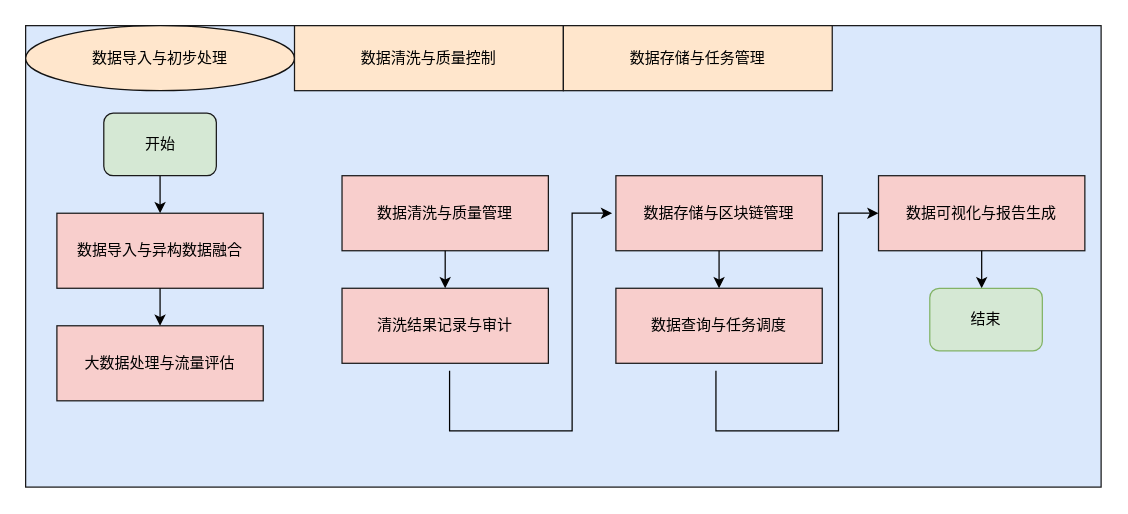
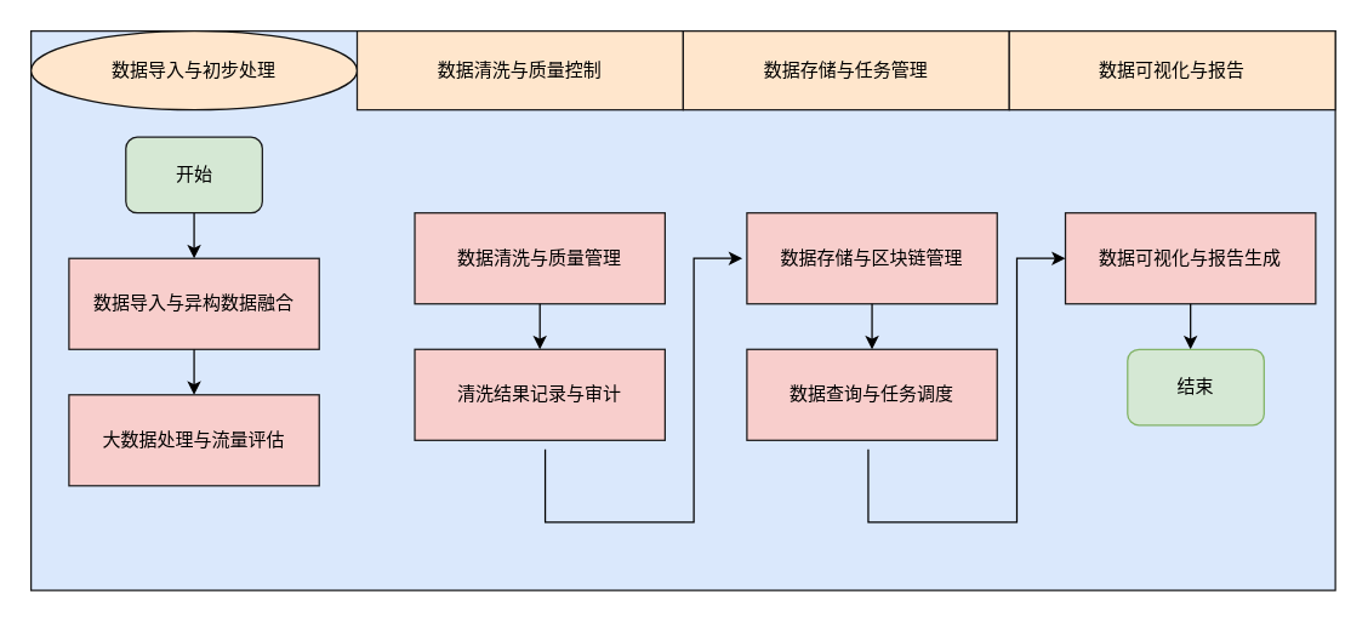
+ <mxCell id="11" value="数据可视化与报告" style="rounded=0;whiteSpace=wrap;html=1;strokeColor=#19191A;fillColor=#ffe6cc;" vertex="1" parent="1"><mxGeometry x="665" y="20" width="215" height="52" as="geometry" /></mxCell>
